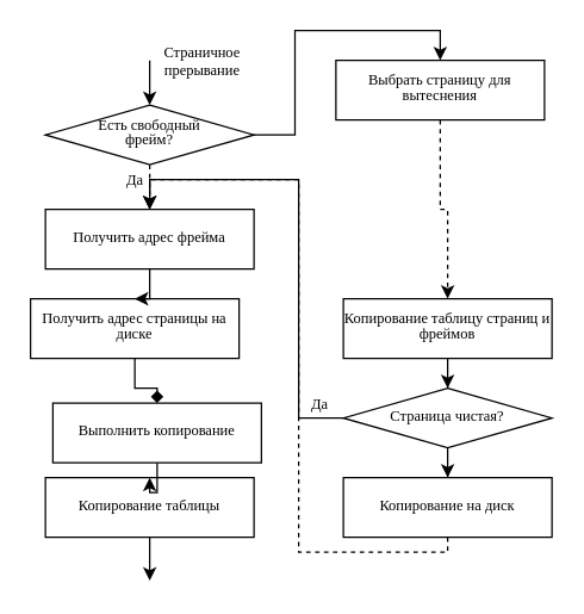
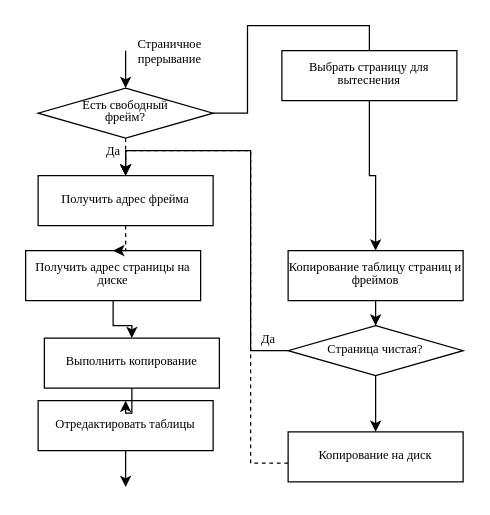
- <mxCell id="3" style="edgeStyle=orthogonalEdgeStyle;rounded=0;orthogonalLoop=1;jettySize=auto;html=1;entryX=0.5;entryY=0;entryDx=0;entryDy=0;fontFamily=Times New Roman;fontSize=10;" parent="1" source="4" target="16" edge="1"><mxGeometry relative="1" as="geometry" /></mxCell>
+ <mxCell id="3" style="edgeStyle=orthogonalEdgeStyle;rounded=0;orthogonalLoop=1;jettySize=auto;html=1;entryX=0.5;entryY=0;entryDx=0;entryDy=0;fontFamily=Times New Roman;fontSize=10;endArrow=none;" parent="1" source="4" target="16" edge="1"><mxGeometry relative="1" as="geometry" /></mxCell>
- <mxCell id="15" style="edgeStyle=orthogonalEdgeStyle;rounded=0;orthogonalLoop=1;jettySize=auto;html=1;entryX=0.5;entryY=0;entryDx=0;entryDy=0;fontFamily=Times New Roman;fontSize=10;dashed=1;" parent="1" source="16" target="18" edge="1"><mxGeometry relative="1" as="geometry" /></mxCell>
+ <mxCell id="15" style="edgeStyle=orthogonalEdgeStyle;rounded=0;orthogonalLoop=1;jettySize=auto;html=1;entryX=0.5;entryY=0;entryDx=0;entryDy=0;fontFamily=Times New Roman;fontSize=10;" parent="1" source="16" target="18" edge="1"><mxGeometry relative="1" as="geometry" /></mxCell>
- <mxCell id="7" style="edgeStyle=orthogonalEdgeStyle;rounded=0;orthogonalLoop=1;jettySize=auto;html=1;entryX=0.5;entryY=0;entryDx=0;entryDy=0;fontFamily=Times New Roman;fontSize=10;" parent="1" source="8" target="10" edge="1"><mxGeometry relative="1" as="geometry" /></mxCell>
+ <mxCell id="7" style="edgeStyle=orthogonalEdgeStyle;rounded=0;orthogonalLoop=1;jettySize=auto;html=1;entryX=0.5;entryY=0;entryDx=0;entryDy=0;fontFamily=Times New Roman;fontSize=10;dashed=1;" parent="1" source="8" target="10" edge="1"><mxGeometry relative="1" as="geometry" /></mxCell>
- <mxCell id="9" style="edgeStyle=orthogonalEdgeStyle;rounded=0;orthogonalLoop=1;jettySize=auto;html=1;entryX=0.5;entryY=0;entryDx=0;entryDy=0;fontFamily=Times New Roman;fontSize=10;endArrow=diamond;" parent="1" source="10" target="12" edge="1"><mxGeometry relative="1" as="geometry" /></mxCell>
+ <mxCell id="9" style="edgeStyle=orthogonalEdgeStyle;rounded=0;orthogonalLoop=1;jettySize=auto;html=1;entryX=0.5;entryY=0;entryDx=0;entryDy=0;fontFamily=Times New Roman;fontSize=10;" parent="1" source="10" target="12" edge="1"><mxGeometry relative="1" as="geometry" /></mxCell>
- <mxCell id="14" value="&lt;p style=&quot;line-height: 1; font-size: 10px;&quot;&gt;Копирование таблицы&lt;/p&gt;" style="shape=stencil(tVTRboMwDPyavFYh2T5gYtt/pKlXotIkcrJ1/fuaGKQiBq0mQEjgu3B3Bhyh69SYCEJJb84g9LtQKmKwkBLdEdww9iK5vHBZDbVJEWxm8MegM/sWmEkZwwku7pB7CecbQJc7Vn8I+UZrulPXNnhPIi74NGLueBIzztOz8pfFevvrqIqkf4YM2IdkVKjP52V3r9sIVxvlHcsO6VfPu57wOHG11YdbTbj6v6yuCZn7uXW9N/Z0xPDtD3+G+XJta0MbkEq+Fi+htOyP5Wai6QZvQgw0dmO7PE4PRn/OmPCJd0FnGqZWA8KDN8G7yYLr7IJiPXEoKG99BbgB);whiteSpace=wrap;html=1;aspect=fixed;fontFamily=Times New Roman;fontSize=10;spacingBottom=4;" parent="1" vertex="1"><mxGeometry x="30" y="320" width="140" height="40" as="geometry" /></mxCell>
+ <mxCell id="14" value="&lt;p style=&quot;line-height: 1; font-size: 10px;&quot;&gt;Отредактировать таблицы&lt;/p&gt;" style="shape=stencil(tVTRboMwDPyavFYh2T5gYtt/pKlXotIkcrJ1/fuaGKQiBq0mQEjgu3B3Bhyh69SYCEJJb84g9LtQKmKwkBLdEdww9iK5vHBZDbVJEWxm8MegM/sWmEkZwwku7pB7CecbQJc7Vn8I+UZrulPXNnhPIi74NGLueBIzztOz8pfFevvrqIqkf4YM2IdkVKjP52V3r9sIVxvlHcsO6VfPu57wOHG11YdbTbj6v6yuCZn7uXW9N/Z0xPDtD3+G+XJta0MbkEq+Fi+htOyP5Wai6QZvQgw0dmO7PE4PRn/OmPCJd0FnGqZWA8KDN8G7yYLr7IJiPXEoKG99BbgB);whiteSpace=wrap;html=1;aspect=fixed;fontFamily=Times New Roman;fontSize=10;spacingBottom=4;" parent="1" vertex="1"><mxGeometry x="30" y="320" width="140" height="40" as="geometry" /></mxCell>
- <mxCell id="23" value="&lt;p style=&quot;line-height: 1; font-size: 10px;&quot;&gt;Копирование на диск&lt;/p&gt;" style="shape=stencil(tVTRboMwDPyavFYh2T5gYtt/pKlXotIkcrJ1/fuaGKQiBq0mQEjgu3B3Bhyh69SYCEJJb84g9LtQKmKwkBLdEdww9iK5vHBZDbVJEWxm8MegM/sWmEkZwwku7pB7CecbQJc7Vn8I+UZrulPXNnhPIi74NGLueBIzztOz8pfFevvrqIqkf4YM2IdkVKjP52V3r9sIVxvlHcsO6VfPu57wOHG11YdbTbj6v6yuCZn7uXW9N/Z0xPDtD3+G+XJta0MbkEq+Fi+htOyP5Wai6QZvQgw0dmO7PE4PRn/OmPCJd0FnGqZWA8KDN8G7yYLr7IJiPXEoKG99BbgB);whiteSpace=wrap;html=1;aspect=fixed;fontFamily=Times New Roman;fontSize=10;spacingBottom=4;" parent="1" vertex="1"><mxGeometry x="230" y="320" width="140" height="40" as="geometry" /></mxCell>
+ <mxCell id="23" value="&lt;p style=&quot;line-height: 1; font-size: 10px;&quot;&gt;Копирование на диск&lt;/p&gt;" style="shape=stencil(tVTRboMwDPyavFYh2T5gYtt/pKlXotIkcrJ1/fuaGKQiBq0mQEjgu3B3Bhyh69SYCEJJb84g9LtQKmKwkBLdEdww9iK5vHBZDbVJEWxm8MegM/sWmEkZwwku7pB7CecbQJc7Vn8I+UZrulPXNnhPIi74NGLueBIzztOz8pfFevvrqIqkf4YM2IdkVKjP52V3r9sIVxvlHcsO6VfPu57wOHG11YdbTbj6v6yuCZn7uXW9N/Z0xPDtD3+G+XJta0MbkEq+Fi+htOyP5Wai6QZvQgw0dmO7PE4PRn/OmPCJd0FnGqZWA8KDN8G7yYLr7IJiPXEoKG99BbgB);whiteSpace=wrap;html=1;aspect=fixed;fontFamily=Times New Roman;fontSize=10;spacingBottom=4;" parent="1" vertex="1"><mxGeometry x="230" y="345" width="140" height="40" as="geometry" /></mxCell>
